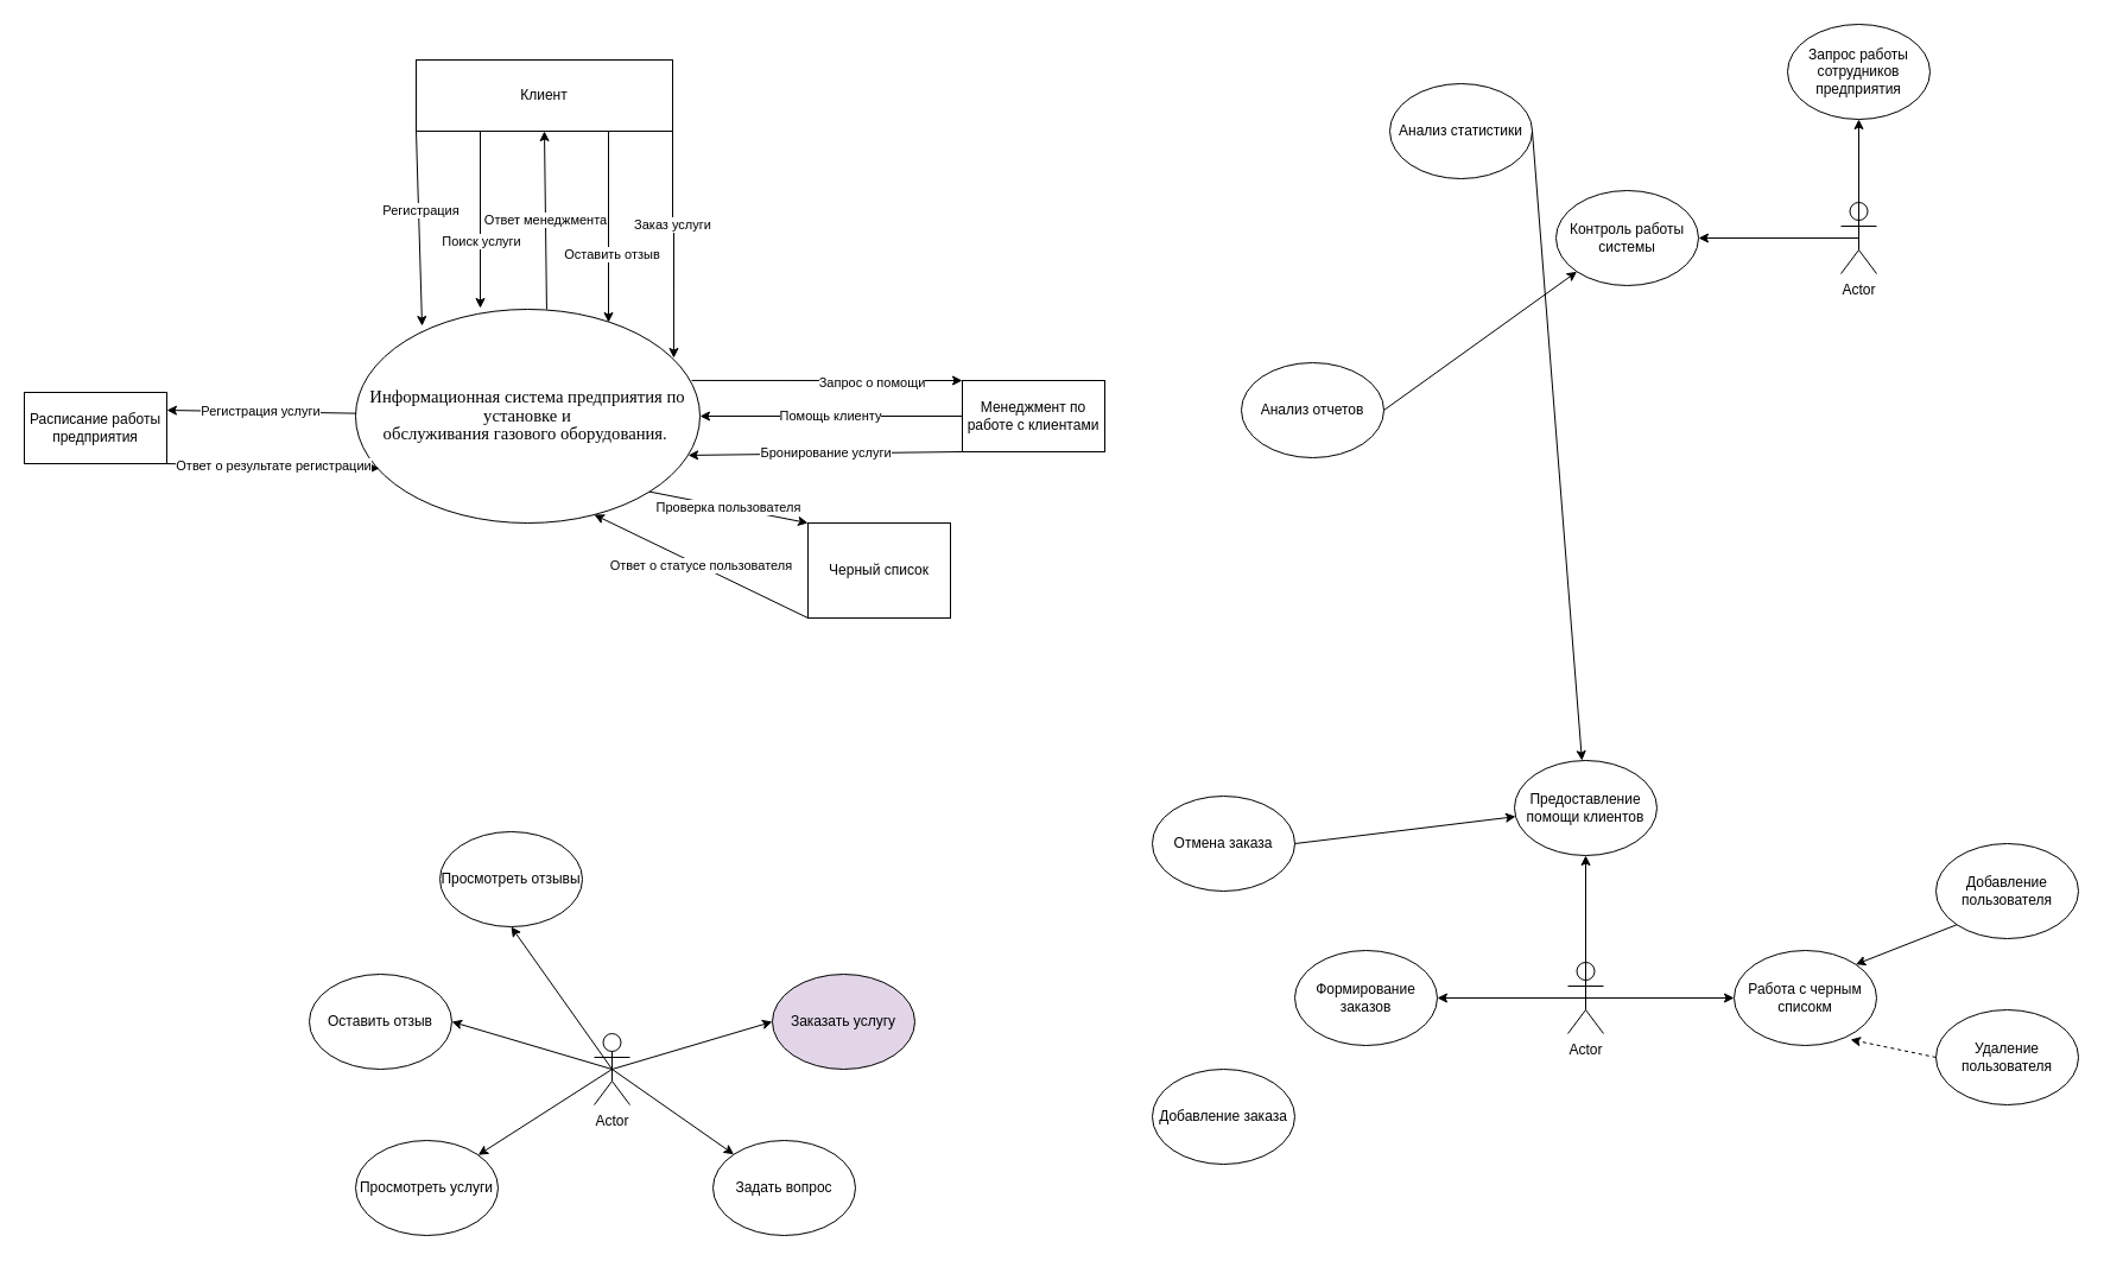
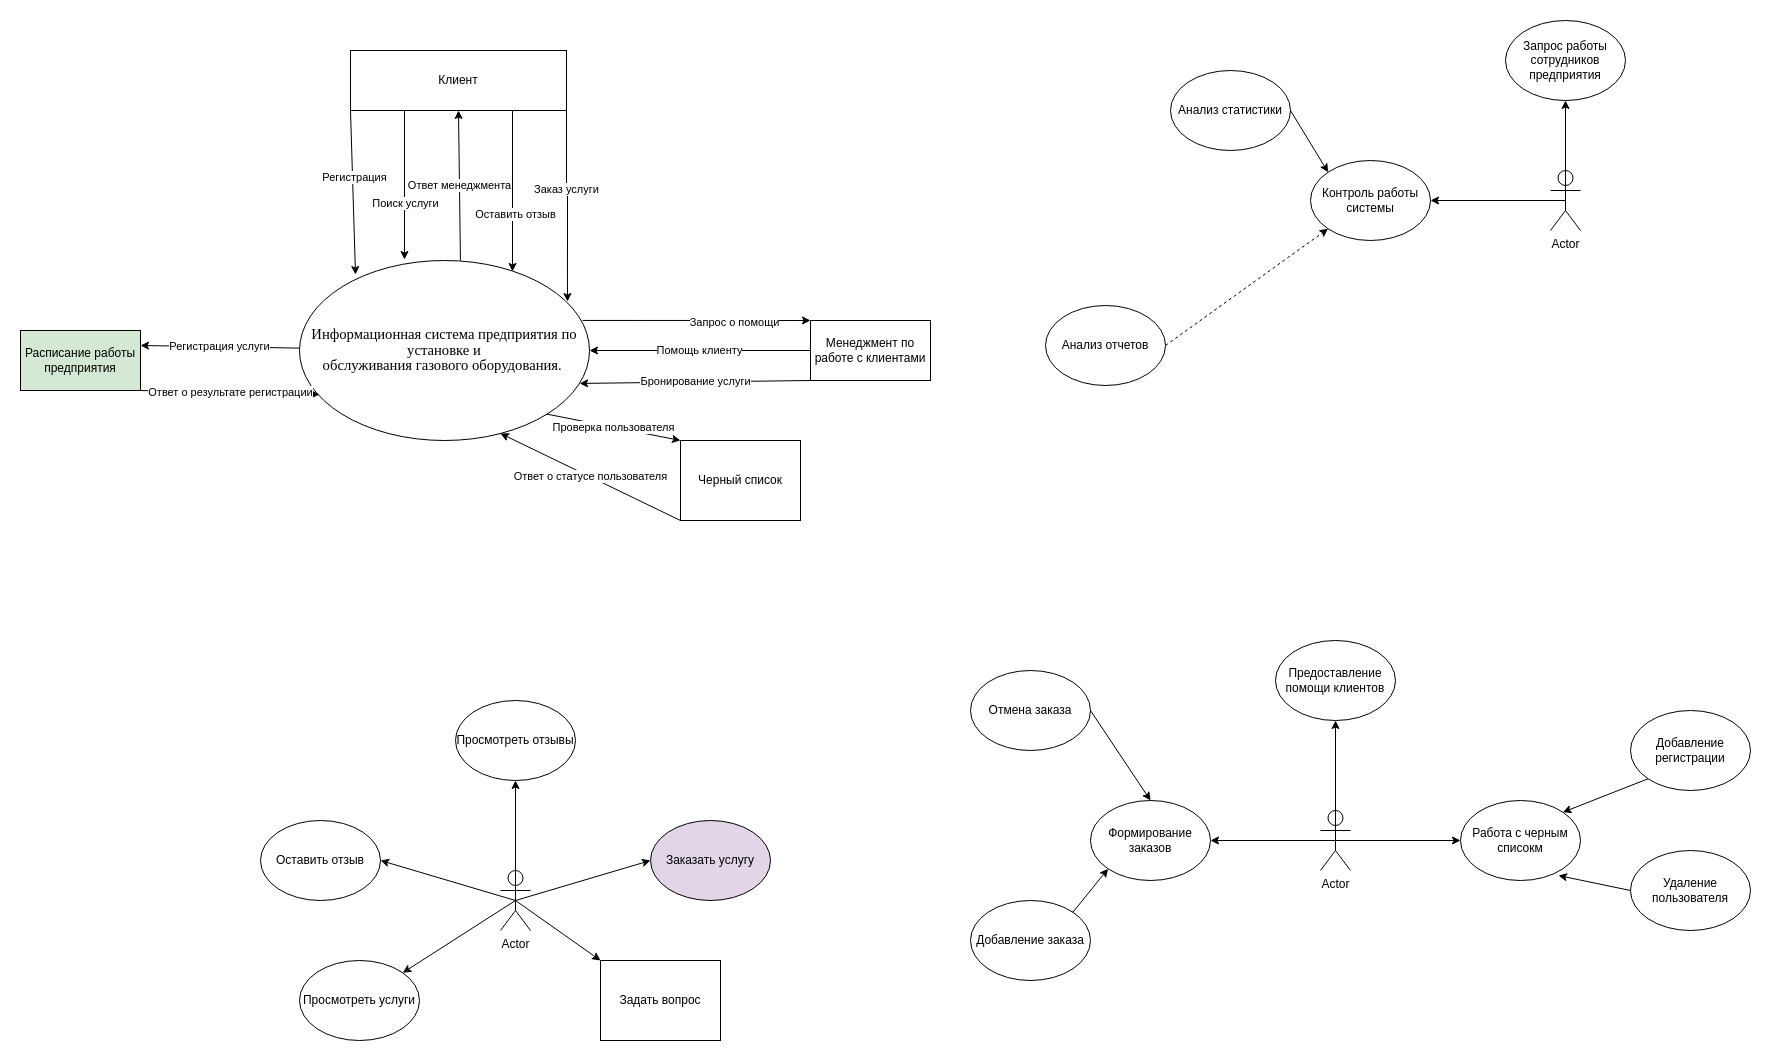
- <mxCell id="56" value="" style="endArrow=classic;html=1;rounded=0;exitX=1;exitY=0.5;exitDx=0;exitDy=0;entryX=0;entryY=1;entryDx=0;entryDy=0;" edge="1" parent="1" source="53" target="52"><mxGeometry width="50" height="50" relative="1" as="geometry"><mxPoint x="1340" y="320" as="sourcePoint" /><mxPoint x="1390" y="270" as="targetPoint" /></mxGeometry></mxCell>
+ <mxCell id="56" value="" style="endArrow=classic;html=1;rounded=0;exitX=1;exitY=0.5;exitDx=0;exitDy=0;entryX=0;entryY=1;entryDx=0;entryDy=0;dashed=1;" edge="1" parent="1" source="53" target="52"><mxGeometry width="50" height="50" relative="1" as="geometry"><mxPoint x="1340" y="320" as="sourcePoint" /><mxPoint x="1390" y="270" as="targetPoint" /></mxGeometry></mxCell>
- <mxCell id="6" value="Расписание работы предприятия" style="rounded=0;whiteSpace=wrap;html=1;" vertex="1" parent="1"><mxGeometry x="20" y="330" width="120" height="60" as="geometry" /></mxCell>
+ <mxCell id="6" value="Расписание работы предприятия" style="rounded=0;whiteSpace=wrap;html=1;fillColor=#d5e8d4;" vertex="1" parent="1"><mxGeometry x="20" y="330" width="120" height="60" as="geometry" /></mxCell>
- <mxCell id="55" value="" style="endArrow=classic;html=1;rounded=0;exitX=1;exitY=0.5;exitDx=0;exitDy=0;" edge="1" parent="1" source="54" target="36"><mxGeometry width="50" height="50" relative="1" as="geometry"><mxPoint x="1260" y="220" as="sourcePoint" /><mxPoint x="1310" y="170" as="targetPoint" /></mxGeometry></mxCell>
+ <mxCell id="55" value="" style="endArrow=classic;html=1;rounded=0;exitX=1;exitY=0.5;exitDx=0;exitDy=0;entryX=0;entryY=0;entryDx=0;entryDy=0;" edge="1" parent="1" source="54" target="52"><mxGeometry width="50" height="50" relative="1" as="geometry"><mxPoint x="1260" y="220" as="sourcePoint" /><mxPoint x="1310" y="170" as="targetPoint" /></mxGeometry></mxCell>
- <mxCell id="48" value="" style="endArrow=classic;html=1;rounded=0;exitX=1;exitY=0.5;exitDx=0;exitDy=0;" edge="1" parent="1" source="42" target="36"><mxGeometry width="50" height="50" relative="1" as="geometry"><mxPoint x="1140" y="740" as="sourcePoint" /><mxPoint x="1190" y="690" as="targetPoint" /></mxGeometry></mxCell>
+ <mxCell id="48" value="" style="endArrow=classic;html=1;rounded=0;exitX=1;exitY=0.5;exitDx=0;exitDy=0;entryX=0.5;entryY=0;entryDx=0;entryDy=0;" edge="1" parent="1" source="42" target="37"><mxGeometry width="50" height="50" relative="1" as="geometry"><mxPoint x="1140" y="740" as="sourcePoint" /><mxPoint x="1190" y="690" as="targetPoint" /></mxGeometry></mxCell>
- <mxCell id="26" value="Просмотреть отзывы" style="ellipse;whiteSpace=wrap;html=1;" vertex="1" parent="1"><mxGeometry x="370" y="700" width="120" height="80" as="geometry" /></mxCell>
+ <mxCell id="26" value="Просмотреть отзывы" style="ellipse;whiteSpace=wrap;html=1;" vertex="1" parent="1"><mxGeometry x="455" y="700" width="120" height="80" as="geometry" /></mxCell>
- <mxCell id="44" value="Добавление пользователя" style="ellipse;whiteSpace=wrap;html=1;" vertex="1" parent="1"><mxGeometry x="1630" y="710" width="120" height="80" as="geometry" /></mxCell>
+ <mxCell id="44" value="Добавление регистрации" style="ellipse;whiteSpace=wrap;html=1;" vertex="1" parent="1"><mxGeometry x="1630" y="710" width="120" height="80" as="geometry" /></mxCell>
- <mxCell id="46" value="" style="endArrow=classic;html=1;rounded=0;entryX=0.817;entryY=0.938;entryDx=0;entryDy=0;entryPerimeter=0;exitX=0;exitY=0.5;exitDx=0;exitDy=0;dashed=1;" edge="1" parent="1" source="45" target="38"><mxGeometry width="50" height="50" relative="1" as="geometry"><mxPoint x="1640" y="960" as="sourcePoint" /><mxPoint x="1690" y="910" as="targetPoint" /></mxGeometry></mxCell>
+ <mxCell id="46" value="" style="endArrow=classic;html=1;rounded=0;entryX=0.817;entryY=0.938;entryDx=0;entryDy=0;entryPerimeter=0;exitX=0;exitY=0.5;exitDx=0;exitDy=0;" edge="1" parent="1" source="45" target="38"><mxGeometry width="50" height="50" relative="1" as="geometry"><mxPoint x="1640" y="960" as="sourcePoint" /><mxPoint x="1690" y="910" as="targetPoint" /></mxGeometry></mxCell>
+ <mxCell id="49" value="" style="endArrow=classic;html=1;rounded=0;exitX=1;exitY=0;exitDx=0;exitDy=0;entryX=0;entryY=1;entryDx=0;entryDy=0;" edge="1" parent="1" source="43" target="37"><mxGeometry width="50" height="50" relative="1" as="geometry"><mxPoint x="1160" y="960" as="sourcePoint" /><mxPoint x="1210" y="910" as="targetPoint" /></mxGeometry></mxCell>
- <mxCell id="28" value="Задать вопрос" style="ellipse;whiteSpace=wrap;html=1;" vertex="1" parent="1"><mxGeometry x="600" y="960" width="120" height="80" as="geometry" /></mxCell>
+ <mxCell id="28" value="Задать вопрос" style="whiteSpace=wrap;html=1;rounded=0;" vertex="1" parent="1"><mxGeometry x="600" y="960" width="120" height="80" as="geometry" /></mxCell>
